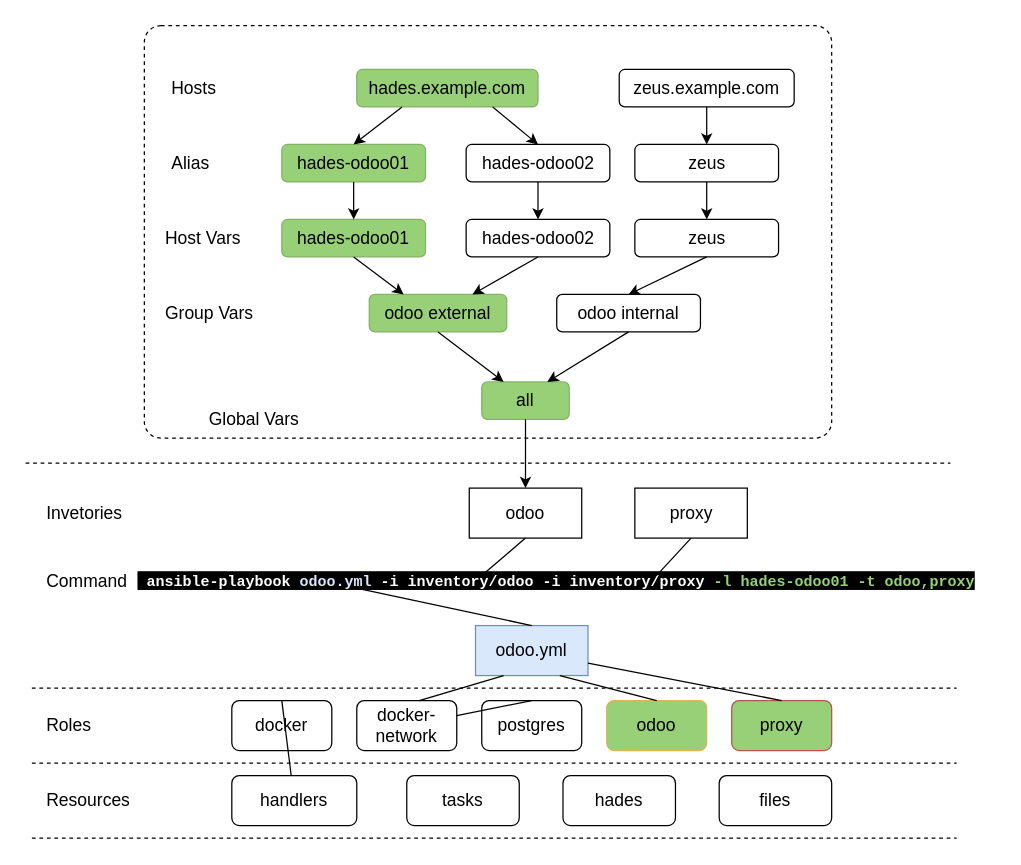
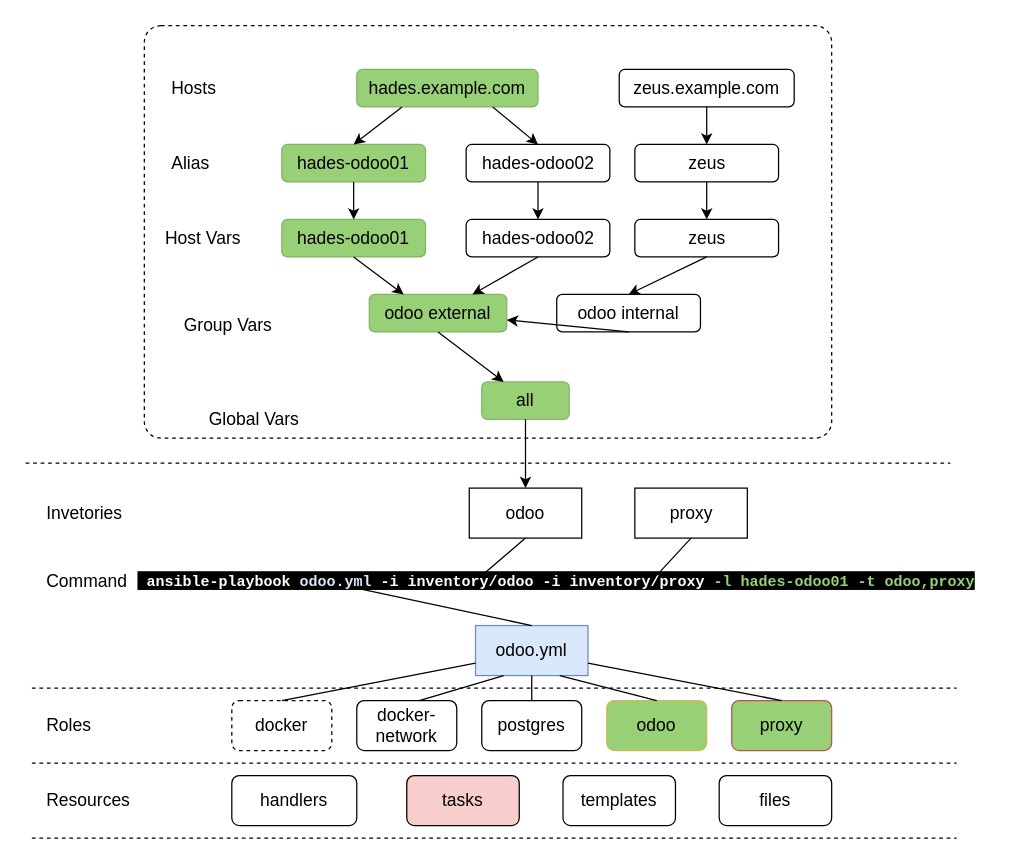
- <mxCell id="26" value="Group Vars" style="text;html=1;strokeColor=none;fillColor=none;align=left;verticalAlign=middle;whiteSpace=wrap;rounded=0;fontSize=14;" parent="1" vertex="1"><mxGeometry x="130" y="240" width="90" height="20" as="geometry" /></mxCell>
+ <mxCell id="26" value="Group Vars" style="text;html=1;strokeColor=none;fillColor=none;align=left;verticalAlign=middle;whiteSpace=wrap;rounded=0;fontSize=14;" parent="1" vertex="1"><mxGeometry x="145" y="250" width="90" height="20" as="geometry" /></mxCell>
- <mxCell id="47" value="" style="endArrow=classic;html=1;fontSize=14;align=left;exitX=0.5;exitY=1;exitDx=0;exitDy=0;entryX=0.75;entryY=0;entryDx=0;entryDy=0;" parent="1" source="23" target="21" edge="1"><mxGeometry width="50" height="50" relative="1" as="geometry"><mxPoint x="360" y="275" as="sourcePoint" /><mxPoint x="425" y="305" as="targetPoint" /></mxGeometry></mxCell>
+ <mxCell id="47" value="" style="endArrow=classic;html=1;fontSize=14;align=left;exitX=0.5;exitY=1;exitDx=0;exitDy=0;" parent="1" source="23" target="22" edge="1"><mxGeometry width="50" height="50" relative="1" as="geometry"><mxPoint x="360" y="275" as="sourcePoint" /><mxPoint x="425" y="305" as="targetPoint" /></mxGeometry></mxCell>
- <mxCell id="55" value="" style="endArrow=none;html=1;fontSize=13;align=left;exitX=0.5;exitY=0;exitDx=0;exitDy=0;endFill=0;" parent="1" source="15" target="7" edge="1"><mxGeometry width="50" height="50" relative="1" as="geometry"><mxPoint x="345" y="570" as="sourcePoint" /><mxPoint x="430" y="550" as="targetPoint" /></mxGeometry></mxCell>
+ <mxCell id="55" value="" style="endArrow=none;html=1;fontSize=13;align=left;entryX=0.5;entryY=1;entryDx=0;entryDy=0;exitX=0.5;exitY=0;exitDx=0;exitDy=0;endFill=0;" parent="1" source="15" target="14" edge="1"><mxGeometry width="50" height="50" relative="1" as="geometry"><mxPoint x="345" y="570" as="sourcePoint" /><mxPoint x="430" y="550" as="targetPoint" /></mxGeometry></mxCell>
- <mxCell id="6" value="docker" style="rounded=1;whiteSpace=wrap;html=1;fontSize=14;" parent="1" vertex="1"><mxGeometry x="185" y="560" width="80" height="40" as="geometry" /></mxCell>
+ <mxCell id="6" value="docker" style="rounded=1;whiteSpace=wrap;html=1;fontSize=14;dashed=1;" parent="1" vertex="1"><mxGeometry x="185" y="560" width="80" height="40" as="geometry" /></mxCell>
- <mxCell id="53" value="" style="endArrow=none;html=1;fontSize=13;align=left;exitX=0.5;exitY=0;exitDx=0;exitDy=0;endFill=0;" parent="1" source="6" target="10" edge="1"><mxGeometry width="50" height="50" relative="1" as="geometry"><mxPoint x="245" y="560" as="sourcePoint" /><mxPoint x="295" y="510" as="targetPoint" /></mxGeometry></mxCell>
+ <mxCell id="53" value="" style="endArrow=none;html=1;fontSize=13;align=left;exitX=0.5;exitY=0;exitDx=0;exitDy=0;entryX=0;entryY=0.75;entryDx=0;entryDy=0;endFill=0;" parent="1" source="6" target="14" edge="1"><mxGeometry width="50" height="50" relative="1" as="geometry"><mxPoint x="245" y="560" as="sourcePoint" /><mxPoint x="295" y="510" as="targetPoint" /></mxGeometry></mxCell>
- <mxCell id="11" value="tasks" style="rounded=1;whiteSpace=wrap;html=1;fontSize=14;" parent="1" vertex="1"><mxGeometry x="325" y="620" width="90" height="40" as="geometry" /></mxCell>
+ <mxCell id="11" value="tasks" style="rounded=1;whiteSpace=wrap;html=1;fontSize=14;fillColor=#f8cecc;" parent="1" vertex="1"><mxGeometry x="325" y="620" width="90" height="40" as="geometry" /></mxCell>
- <mxCell id="12" value="hades" style="rounded=1;whiteSpace=wrap;html=1;fontSize=14;" parent="1" vertex="1"><mxGeometry x="450" y="620" width="90" height="40" as="geometry" /></mxCell>
+ <mxCell id="12" value="templates" style="rounded=1;whiteSpace=wrap;html=1;fontSize=14;" parent="1" vertex="1"><mxGeometry x="450" y="620" width="90" height="40" as="geometry" /></mxCell>
